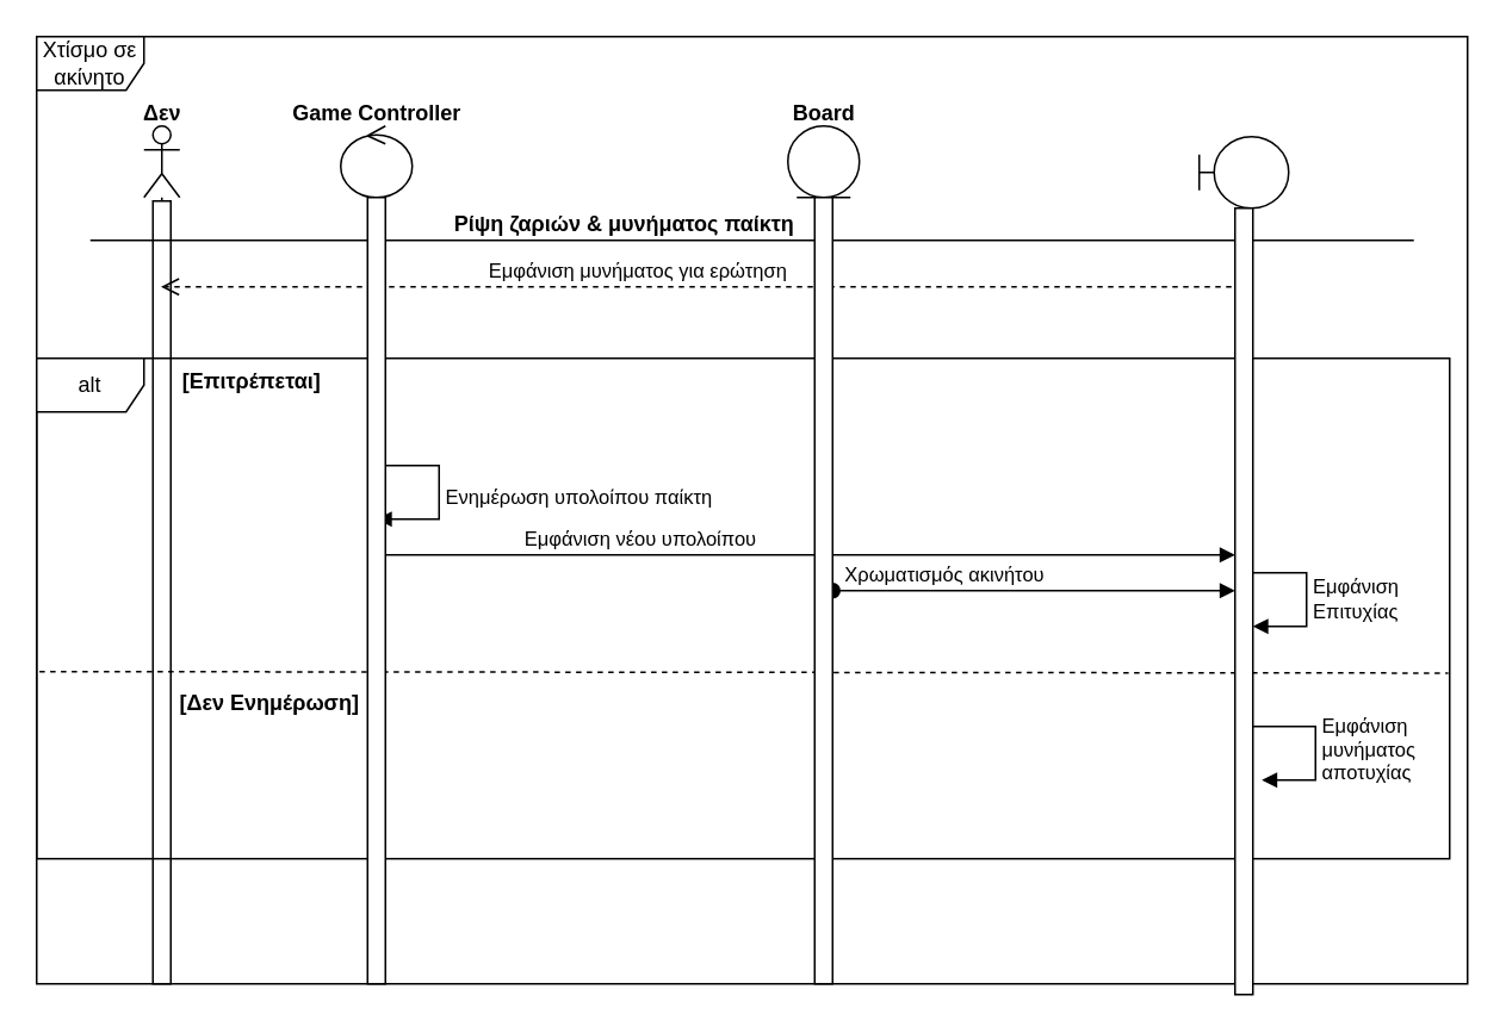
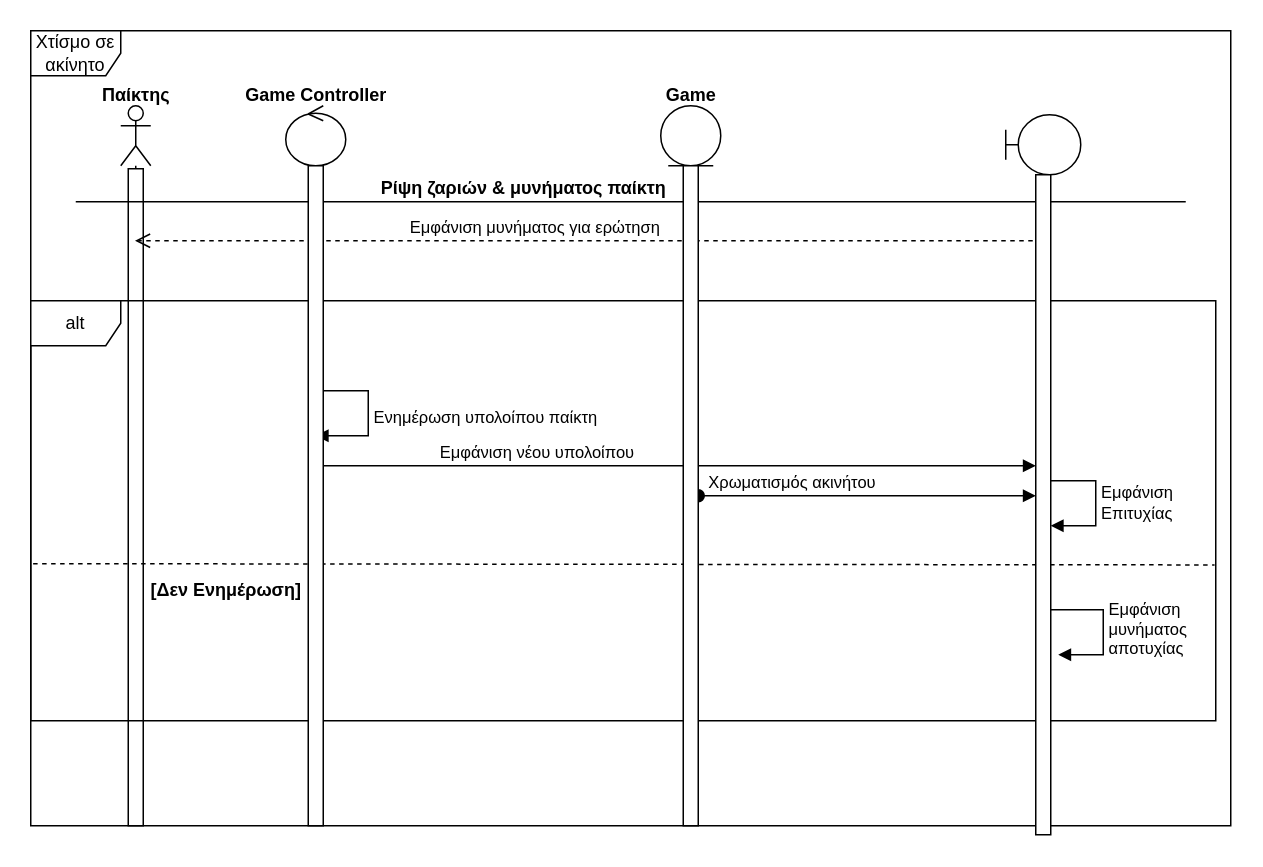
- <mxCell id="14" value="Δεν" style="text;align=center;fontStyle=1;verticalAlign=middle;spacingLeft=3;spacingRight=3;strokeColor=none;rotatable=0;points=[[0,0.5],[1,0.5]];portConstraint=eastwest;html=1;" parent="1" vertex="1"><mxGeometry x="50" y="50" width="80" height="26" as="geometry" /></mxCell>
+ <mxCell id="14" value="Παίκτης" style="text;align=center;fontStyle=1;verticalAlign=middle;spacingLeft=3;spacingRight=3;strokeColor=none;rotatable=0;points=[[0,0.5],[1,0.5]];portConstraint=eastwest;html=1;" parent="1" vertex="1"><mxGeometry x="50" y="50" width="80" height="26" as="geometry" /></mxCell>
- <mxCell id="24" value="Board" style="text;align=center;fontStyle=1;verticalAlign=middle;spacingLeft=3;spacingRight=3;strokeColor=none;rotatable=0;points=[[0,0.5],[1,0.5]];portConstraint=eastwest;html=1;" vertex="1" parent="1"><mxGeometry x="420" y="50" width="80" height="26" as="geometry" /></mxCell>
+ <mxCell id="24" value="Game" style="text;align=center;fontStyle=1;verticalAlign=middle;spacingLeft=3;spacingRight=3;strokeColor=none;rotatable=0;points=[[0,0.5],[1,0.5]];portConstraint=eastwest;html=1;" vertex="1" parent="1"><mxGeometry x="420" y="50" width="80" height="26" as="geometry" /></mxCell>
- <mxCell id="9" value="[Επιτρέπεται]" style="text;align=center;fontStyle=1;verticalAlign=middle;spacingLeft=3;spacingRight=3;strokeColor=none;rotatable=0;points=[[0,0.5],[1,0.5]];portConstraint=eastwest;html=1;" parent="1" vertex="1"><mxGeometry x="100" y="200" width="80" height="26" as="geometry" /></mxCell>
